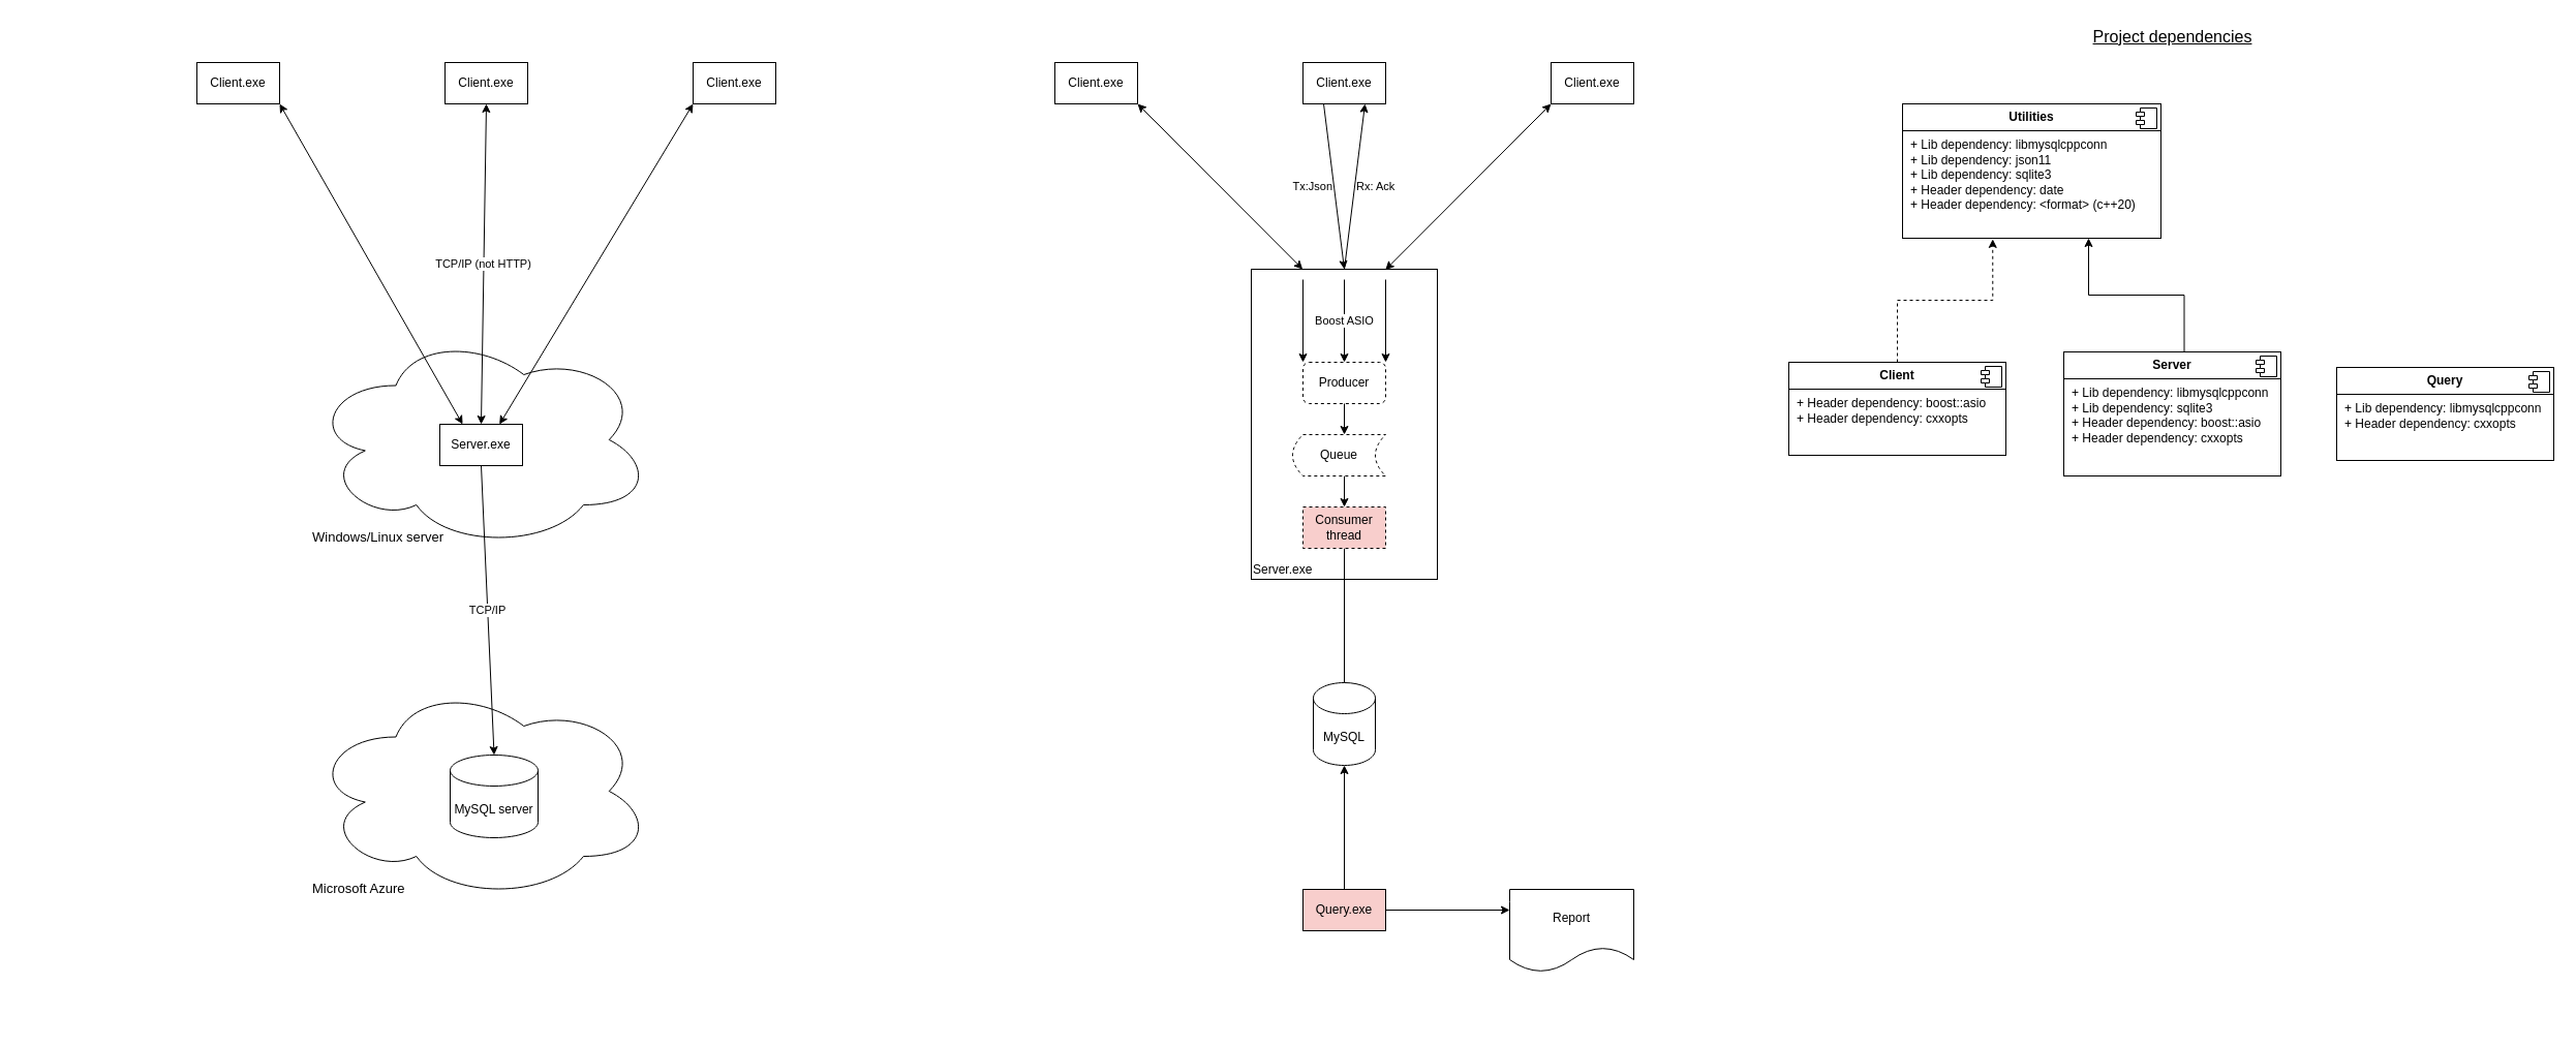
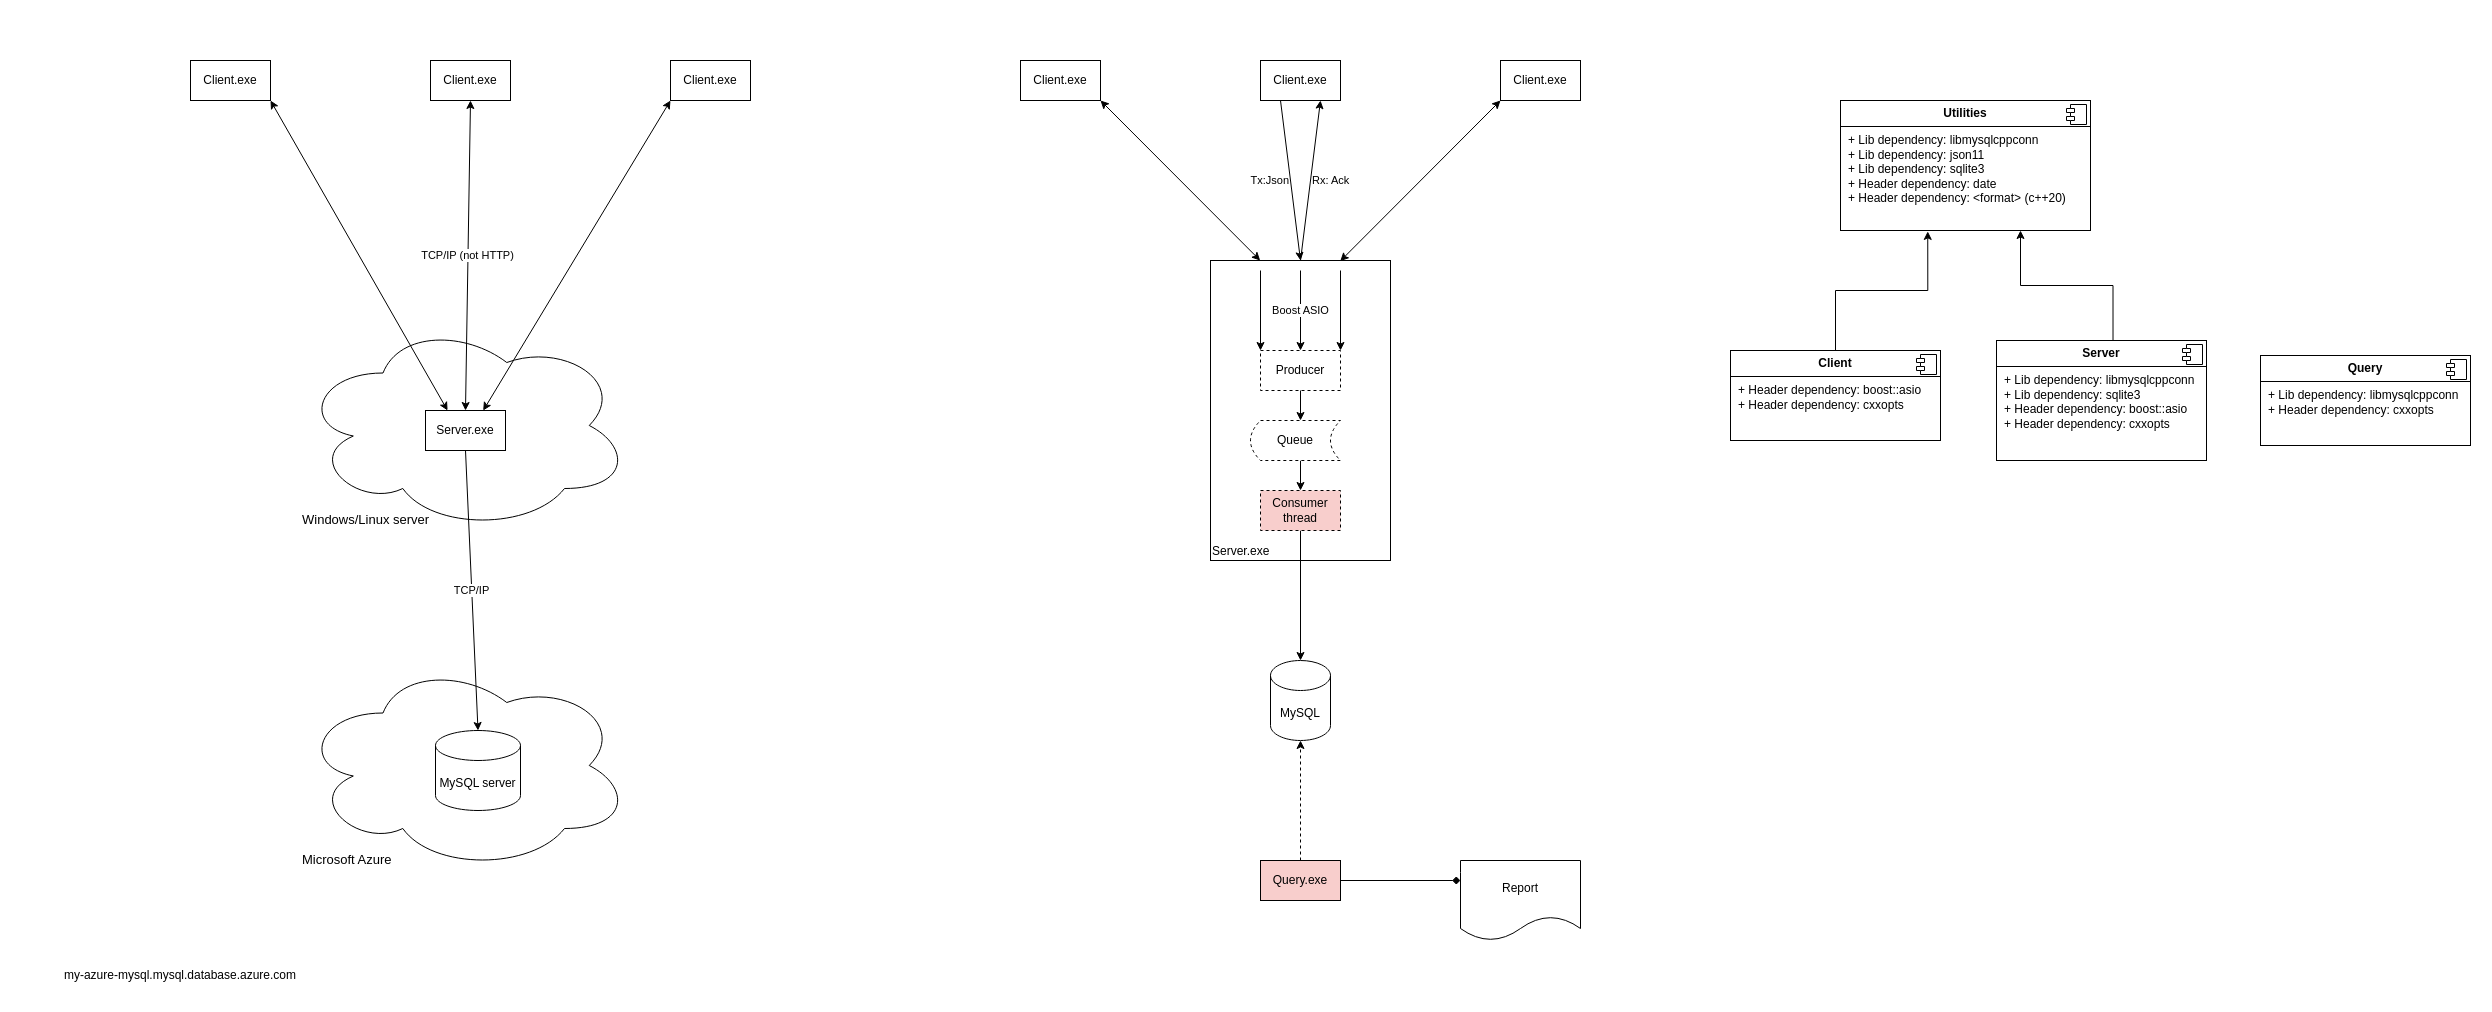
- <mxCell id="46" value="&lt;font style=&quot;font-size: 16px;&quot;&gt;&lt;u&gt;Project dependencies&lt;/u&gt;&lt;/font&gt;" style="text;html=1;align=center;verticalAlign=middle;whiteSpace=wrap;rounded=0;" parent="1" vertex="1"><mxGeometry x="1978.5" y="20" width="245" height="30" as="geometry" /></mxCell>
- <mxCell id="38" style="edgeStyle=orthogonalEdgeStyle;rounded=0;orthogonalLoop=1;jettySize=auto;html=1;entryX=0.349;entryY=1.007;entryDx=0;entryDy=0;entryPerimeter=0;dashed=1;" parent="1" source="39" target="36" edge="1"><mxGeometry relative="1" as="geometry" /></mxCell>
+ <mxCell id="38" style="edgeStyle=orthogonalEdgeStyle;rounded=0;orthogonalLoop=1;jettySize=auto;html=1;entryX=0.349;entryY=1.007;entryDx=0;entryDy=0;entryPerimeter=0;" parent="1" source="39" target="36" edge="1"><mxGeometry relative="1" as="geometry" /></mxCell>
- <mxCell id="12" value="Producer" style="whiteSpace=wrap;html=1;dashed=1;rounded=1;" parent="1" vertex="1"><mxGeometry x="1260" y="350" width="80" height="40" as="geometry" /></mxCell>
+ <mxCell id="12" value="Producer" style="rounded=0;whiteSpace=wrap;html=1;dashed=1;" parent="1" vertex="1"><mxGeometry x="1260" y="350" width="80" height="40" as="geometry" /></mxCell>
- <mxCell id="7" value="" style="endArrow=none;html=1;rounded=0;entryX=0.5;entryY=0;entryDx=0;entryDy=0;entryPerimeter=0;exitX=0.5;exitY=1;exitDx=0;exitDy=0;" parent="1" source="11" target="6" edge="1"><mxGeometry width="50" height="50" relative="1" as="geometry"><mxPoint x="1400" y="460" as="sourcePoint" /><mxPoint x="1340" y="390" as="targetPoint" /></mxGeometry></mxCell>
+ <mxCell id="7" value="" style="endArrow=classic;html=1;rounded=0;entryX=0.5;entryY=0;entryDx=0;entryDy=0;entryPerimeter=0;exitX=0.5;exitY=1;exitDx=0;exitDy=0;" parent="1" source="11" target="6" edge="1"><mxGeometry width="50" height="50" relative="1" as="geometry"><mxPoint x="1400" y="460" as="sourcePoint" /><mxPoint x="1340" y="390" as="targetPoint" /></mxGeometry></mxCell>
- <mxCell id="24" value="" style="endArrow=classic;html=1;rounded=0;exitX=0.5;exitY=0;exitDx=0;exitDy=0;entryX=0.5;entryY=1;entryDx=0;entryDy=0;entryPerimeter=0;" parent="1" source="18" target="6" edge="1"><mxGeometry width="50" height="50" relative="1" as="geometry"><mxPoint x="1410" y="750" as="sourcePoint" /><mxPoint x="1460" y="700" as="targetPoint" /></mxGeometry></mxCell>
+ <mxCell id="24" value="" style="endArrow=classic;html=1;rounded=0;exitX=0.5;exitY=0;exitDx=0;exitDy=0;entryX=0.5;entryY=1;entryDx=0;entryDy=0;entryPerimeter=0;dashed=1;" parent="1" source="18" target="6" edge="1"><mxGeometry width="50" height="50" relative="1" as="geometry"><mxPoint x="1410" y="750" as="sourcePoint" /><mxPoint x="1460" y="700" as="targetPoint" /></mxGeometry></mxCell>
- <mxCell id="20" value="" style="endArrow=classic;html=1;rounded=0;entryX=0;entryY=0.25;entryDx=0;entryDy=0;exitX=1;exitY=0.5;exitDx=0;exitDy=0;" parent="1" source="18" target="19" edge="1"><mxGeometry width="50" height="50" relative="1" as="geometry"><mxPoint x="1310" y="990" as="sourcePoint" /><mxPoint x="1360" y="940" as="targetPoint" /></mxGeometry></mxCell>
+ <mxCell id="20" value="" style="endArrow=diamond;html=1;rounded=0;entryX=0;entryY=0.25;entryDx=0;entryDy=0;exitX=1;exitY=0.5;exitDx=0;exitDy=0;" parent="1" source="18" target="19" edge="1"><mxGeometry width="50" height="50" relative="1" as="geometry"><mxPoint x="1310" y="990" as="sourcePoint" /><mxPoint x="1360" y="940" as="targetPoint" /></mxGeometry></mxCell>
+ <mxCell id="47" value="my-azure-mysql.mysql.database.azure.com" style="text;html=1;align=center;verticalAlign=middle;whiteSpace=wrap;rounded=0;" vertex="1" parent="1"><mxGeometry x="20" y="960" width="320" height="30" as="geometry" /></mxCell>
